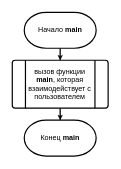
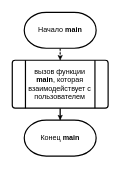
- <mxCell id="2" value="" style="edgeStyle=orthogonalEdgeStyle;rounded=0;orthogonalLoop=1;jettySize=auto;html=1;" parent="1" source="3" target="5" edge="1"><mxGeometry relative="1" as="geometry" /></mxCell>
+ <mxCell id="2" value="" style="edgeStyle=orthogonalEdgeStyle;rounded=0;orthogonalLoop=1;jettySize=auto;html=1;dashed=1;" parent="1" source="3" target="5" edge="1"><mxGeometry relative="1" as="geometry" /></mxCell>
